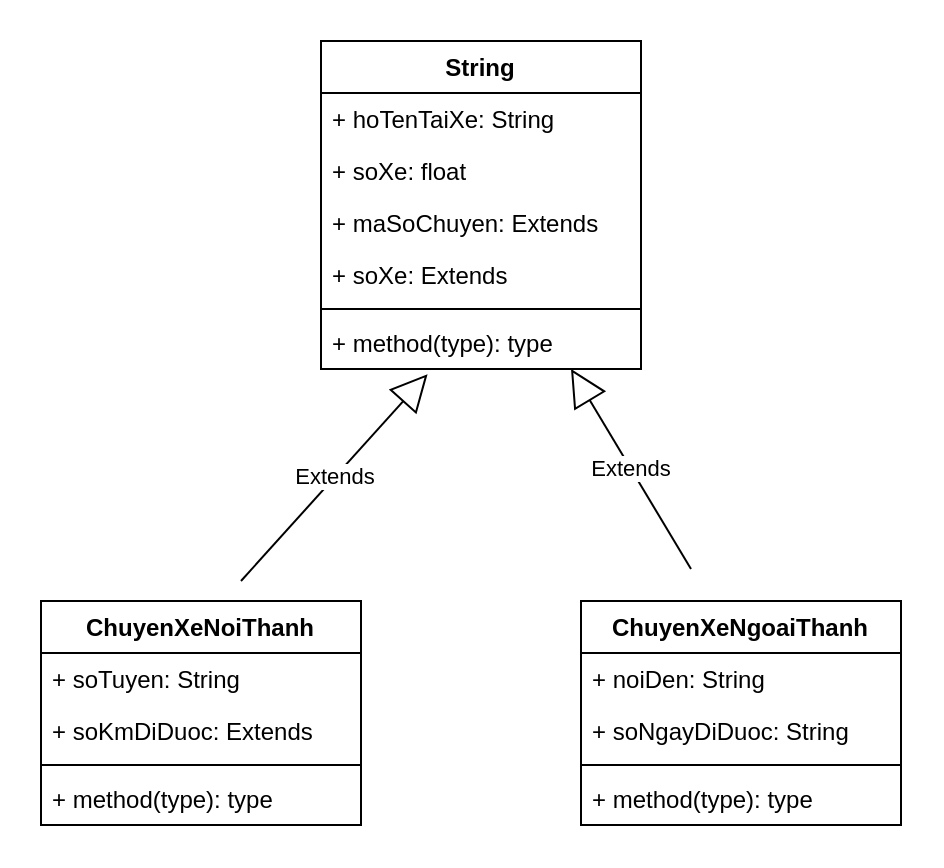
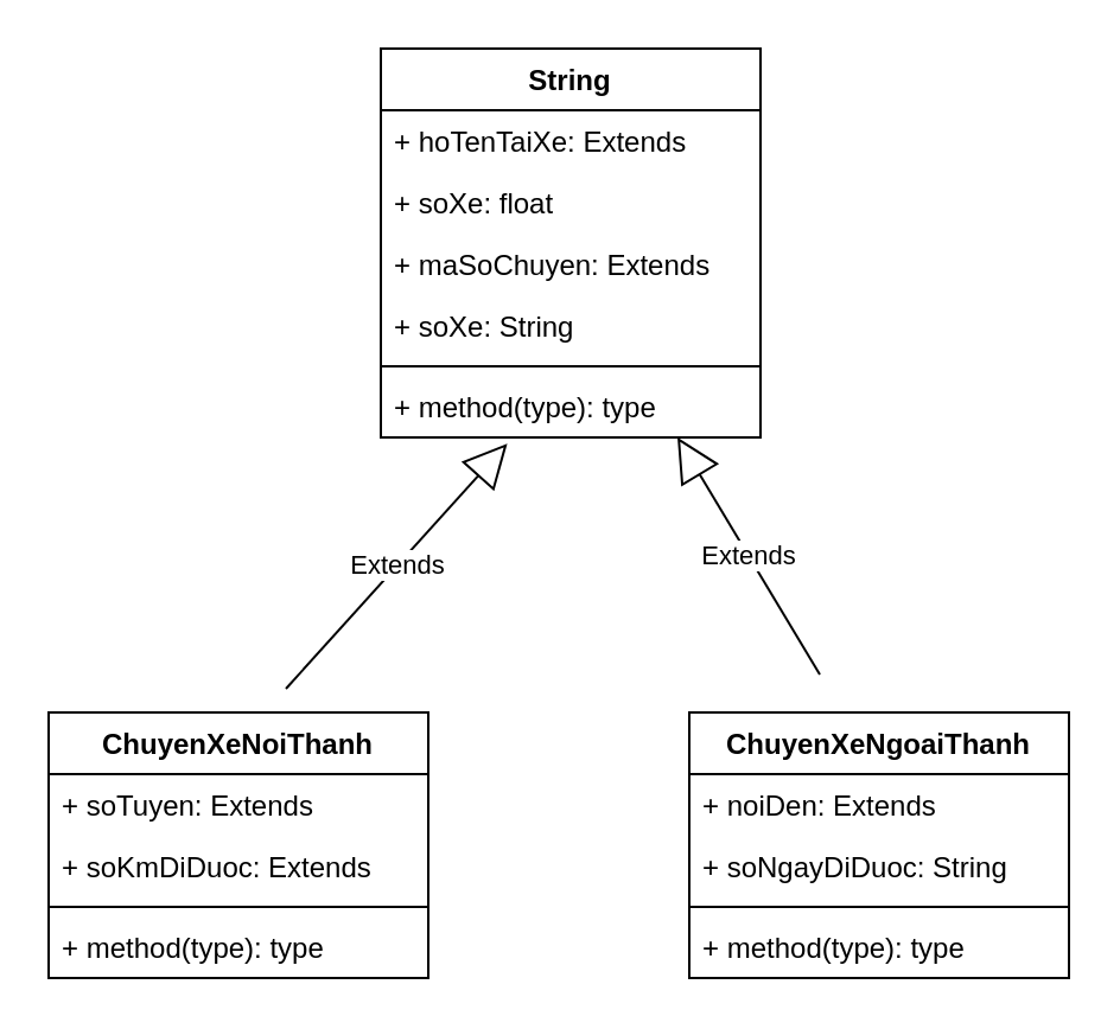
- <mxCell id="8" value="+ hoTenTaiXe: String" style="text;strokeColor=none;fillColor=none;align=left;verticalAlign=top;spacingLeft=4;spacingRight=4;overflow=hidden;rotatable=0;points=[[0,0.5],[1,0.5]];portConstraint=eastwest;" vertex="1" parent="7"><mxGeometry y="26" width="160" height="26" as="geometry" /></mxCell>
+ <mxCell id="8" value="+ hoTenTaiXe: Extends" style="text;strokeColor=none;fillColor=none;align=left;verticalAlign=top;spacingLeft=4;spacingRight=4;overflow=hidden;rotatable=0;points=[[0,0.5],[1,0.5]];portConstraint=eastwest;" vertex="1" parent="7"><mxGeometry y="26" width="160" height="26" as="geometry" /></mxCell>
- <mxCell id="11" value="+ soXe: Extends" style="text;strokeColor=none;fillColor=none;align=left;verticalAlign=top;spacingLeft=4;spacingRight=4;overflow=hidden;rotatable=0;points=[[0,0.5],[1,0.5]];portConstraint=eastwest;" vertex="1" parent="7"><mxGeometry y="104" width="160" height="26" as="geometry" /></mxCell>
+ <mxCell id="11" value="+ soXe: String" style="text;strokeColor=none;fillColor=none;align=left;verticalAlign=top;spacingLeft=4;spacingRight=4;overflow=hidden;rotatable=0;points=[[0,0.5],[1,0.5]];portConstraint=eastwest;" vertex="1" parent="7"><mxGeometry y="104" width="160" height="26" as="geometry" /></mxCell>
- <mxCell id="3" value="+ soTuyen: String" style="text;strokeColor=none;fillColor=none;align=left;verticalAlign=top;spacingLeft=4;spacingRight=4;overflow=hidden;rotatable=0;points=[[0,0.5],[1,0.5]];portConstraint=eastwest;" vertex="1" parent="2"><mxGeometry y="26" width="160" height="26" as="geometry" /></mxCell>
+ <mxCell id="3" value="+ soTuyen: Extends" style="text;strokeColor=none;fillColor=none;align=left;verticalAlign=top;spacingLeft=4;spacingRight=4;overflow=hidden;rotatable=0;points=[[0,0.5],[1,0.5]];portConstraint=eastwest;" vertex="1" parent="2"><mxGeometry y="26" width="160" height="26" as="geometry" /></mxCell>
- <mxCell id="15" value="+ noiDen: String" style="text;strokeColor=none;fillColor=none;align=left;verticalAlign=top;spacingLeft=4;spacingRight=4;overflow=hidden;rotatable=0;points=[[0,0.5],[1,0.5]];portConstraint=eastwest;" vertex="1" parent="14"><mxGeometry y="26" width="160" height="26" as="geometry" /></mxCell>
+ <mxCell id="15" value="+ noiDen: Extends" style="text;strokeColor=none;fillColor=none;align=left;verticalAlign=top;spacingLeft=4;spacingRight=4;overflow=hidden;rotatable=0;points=[[0,0.5],[1,0.5]];portConstraint=eastwest;" vertex="1" parent="14"><mxGeometry y="26" width="160" height="26" as="geometry" /></mxCell>
